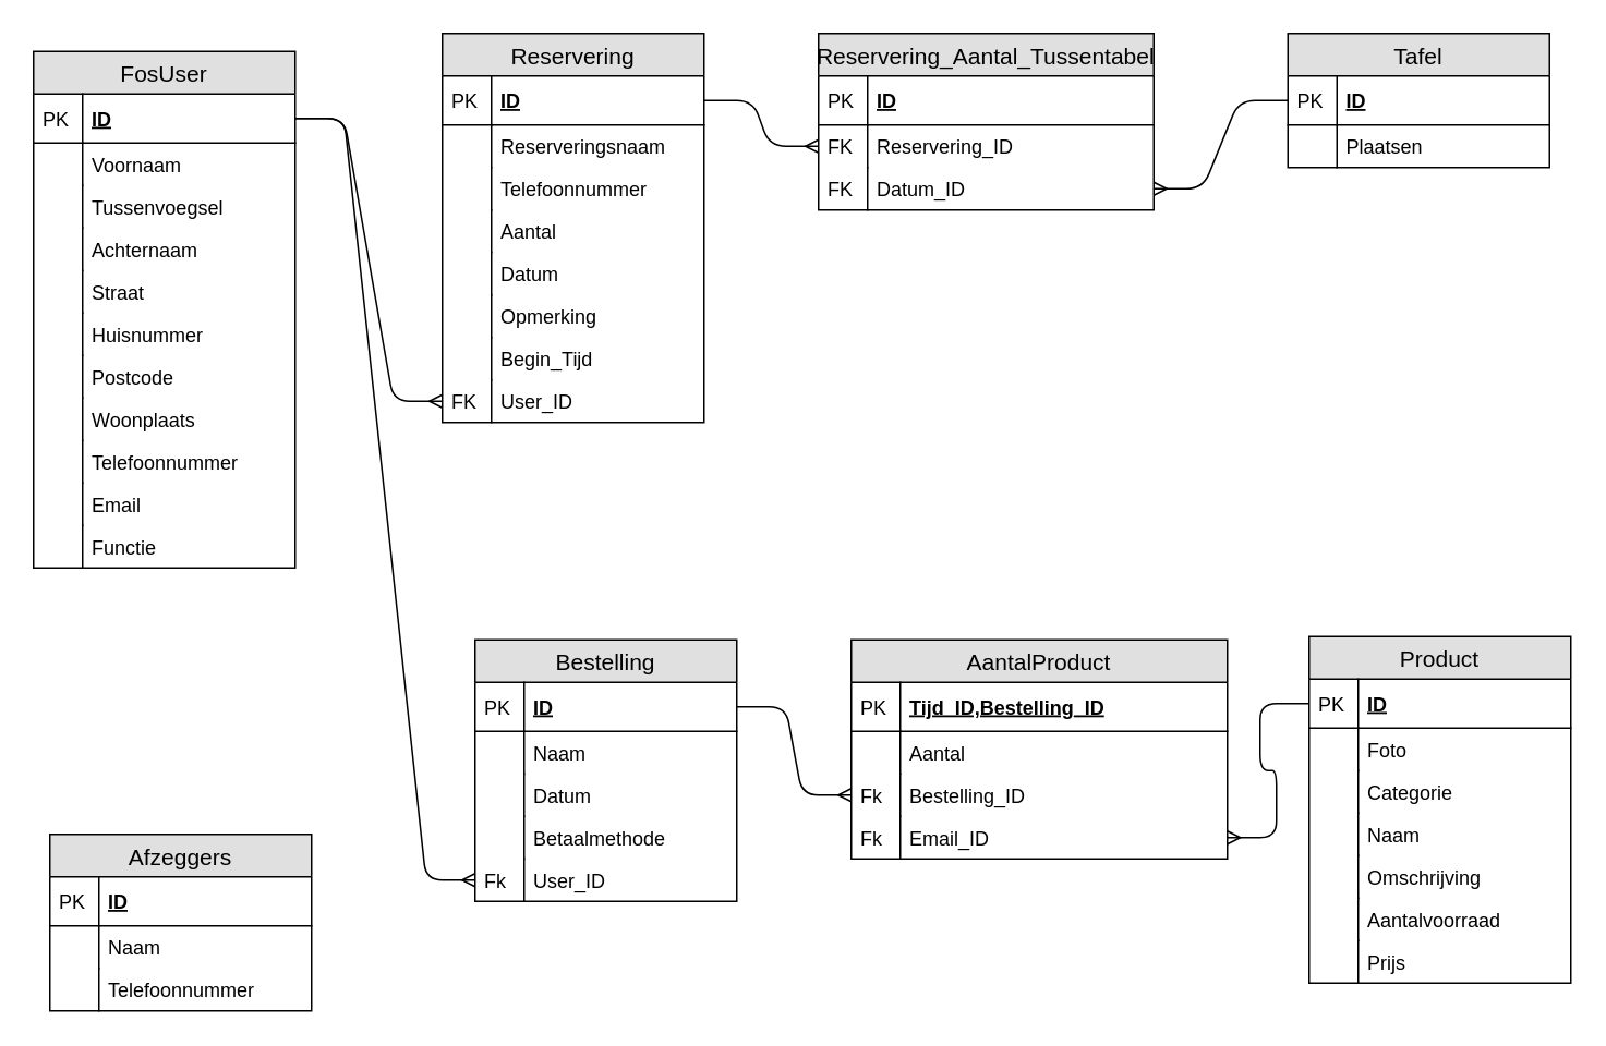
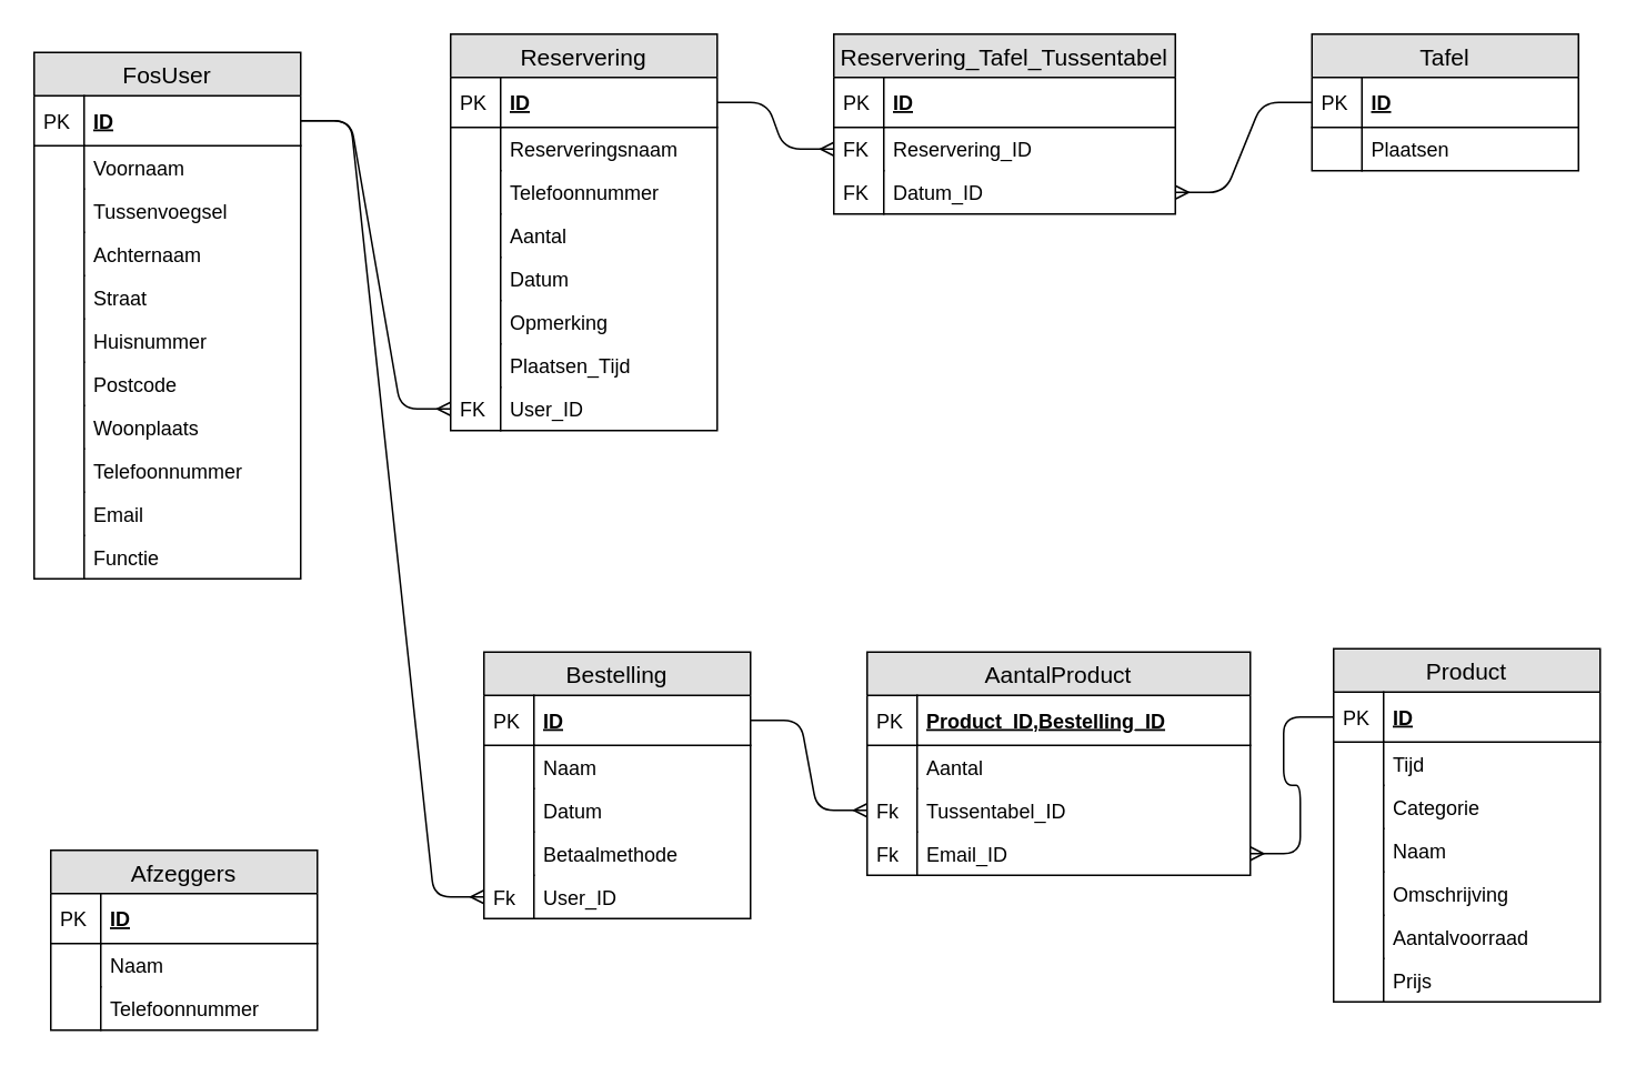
- <mxCell id="82" value="Reservering_Aantal_Tussentabel" style="swimlane;fontStyle=0;childLayout=stackLayout;horizontal=1;startSize=26;fillColor=#e0e0e0;horizontalStack=0;resizeParent=1;resizeParentMax=0;resizeLast=0;collapsible=1;marginBottom=0;swimlaneFillColor=#ffffff;align=center;fontSize=14;" parent="1" vertex="1"><mxGeometry x="500" y="20" width="205" height="108" as="geometry" /></mxCell>
+ <mxCell id="82" value="Reservering_Tafel_Tussentabel" style="swimlane;fontStyle=0;childLayout=stackLayout;horizontal=1;startSize=26;fillColor=#e0e0e0;horizontalStack=0;resizeParent=1;resizeParentMax=0;resizeLast=0;collapsible=1;marginBottom=0;swimlaneFillColor=#ffffff;align=center;fontSize=14;" parent="1" vertex="1"><mxGeometry x="500" y="20" width="205" height="108" as="geometry" /></mxCell>
- <mxCell id="49" value="Begin_Tijd" style="shape=partialRectangle;top=0;left=0;right=0;bottom=0;align=left;verticalAlign=top;fillColor=none;spacingLeft=34;spacingRight=4;overflow=hidden;rotatable=0;points=[[0,0.5],[1,0.5]];portConstraint=eastwest;dropTarget=0;fontSize=12;" parent="36" vertex="1"><mxGeometry y="186" width="160" height="26" as="geometry" /></mxCell>
+ <mxCell id="49" value="Plaatsen_Tijd" style="shape=partialRectangle;top=0;left=0;right=0;bottom=0;align=left;verticalAlign=top;fillColor=none;spacingLeft=34;spacingRight=4;overflow=hidden;rotatable=0;points=[[0,0.5],[1,0.5]];portConstraint=eastwest;dropTarget=0;fontSize=12;" parent="36" vertex="1"><mxGeometry y="186" width="160" height="26" as="geometry" /></mxCell>
- <mxCell id="74" value="Tijd_ID,Bestelling_ID" style="shape=partialRectangle;top=0;left=0;right=0;bottom=1;align=left;verticalAlign=middle;fillColor=none;spacingLeft=34;spacingRight=4;overflow=hidden;rotatable=0;points=[[0,0.5],[1,0.5]];portConstraint=eastwest;dropTarget=0;fontStyle=5;fontSize=12;" parent="73" vertex="1"><mxGeometry y="26" width="230" height="30" as="geometry" /></mxCell>
+ <mxCell id="74" value="Product_ID,Bestelling_ID" style="shape=partialRectangle;top=0;left=0;right=0;bottom=1;align=left;verticalAlign=middle;fillColor=none;spacingLeft=34;spacingRight=4;overflow=hidden;rotatable=0;points=[[0,0.5],[1,0.5]];portConstraint=eastwest;dropTarget=0;fontStyle=5;fontSize=12;" parent="73" vertex="1"><mxGeometry y="26" width="230" height="30" as="geometry" /></mxCell>
- <mxCell id="61" value="Foto" style="shape=partialRectangle;top=0;left=0;right=0;bottom=0;align=left;verticalAlign=top;fillColor=none;spacingLeft=34;spacingRight=4;overflow=hidden;rotatable=0;points=[[0,0.5],[1,0.5]];portConstraint=eastwest;dropTarget=0;fontSize=12;" parent="58" vertex="1"><mxGeometry y="56" width="160" height="26" as="geometry" /></mxCell>
+ <mxCell id="61" value="Tijd" style="shape=partialRectangle;top=0;left=0;right=0;bottom=0;align=left;verticalAlign=top;fillColor=none;spacingLeft=34;spacingRight=4;overflow=hidden;rotatable=0;points=[[0,0.5],[1,0.5]];portConstraint=eastwest;dropTarget=0;fontSize=12;" parent="58" vertex="1"><mxGeometry y="56" width="160" height="26" as="geometry" /></mxCell>
- <mxCell id="78" value="Bestelling_ID" style="shape=partialRectangle;top=0;left=0;right=0;bottom=0;align=left;verticalAlign=top;fillColor=none;spacingLeft=34;spacingRight=4;overflow=hidden;rotatable=0;points=[[0,0.5],[1,0.5]];portConstraint=eastwest;dropTarget=0;fontSize=12;" parent="73" vertex="1"><mxGeometry y="82" width="230" height="26" as="geometry" /></mxCell>
+ <mxCell id="78" value="Tussentabel_ID" style="shape=partialRectangle;top=0;left=0;right=0;bottom=0;align=left;verticalAlign=top;fillColor=none;spacingLeft=34;spacingRight=4;overflow=hidden;rotatable=0;points=[[0,0.5],[1,0.5]];portConstraint=eastwest;dropTarget=0;fontSize=12;" parent="73" vertex="1"><mxGeometry y="82" width="230" height="26" as="geometry" /></mxCell>
